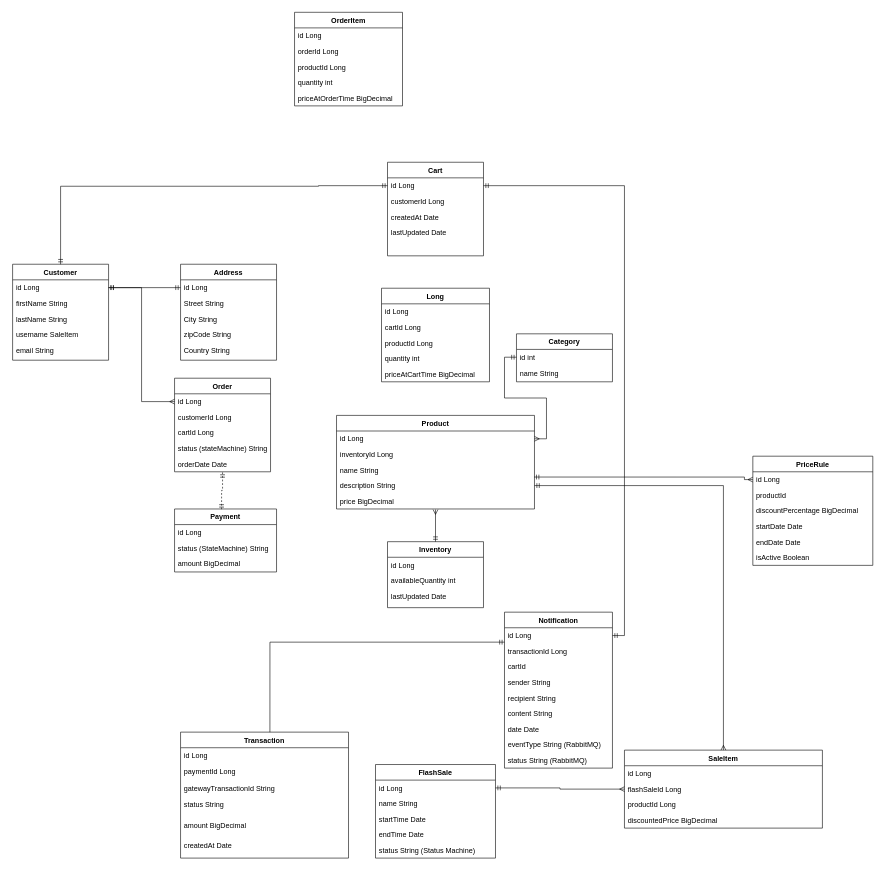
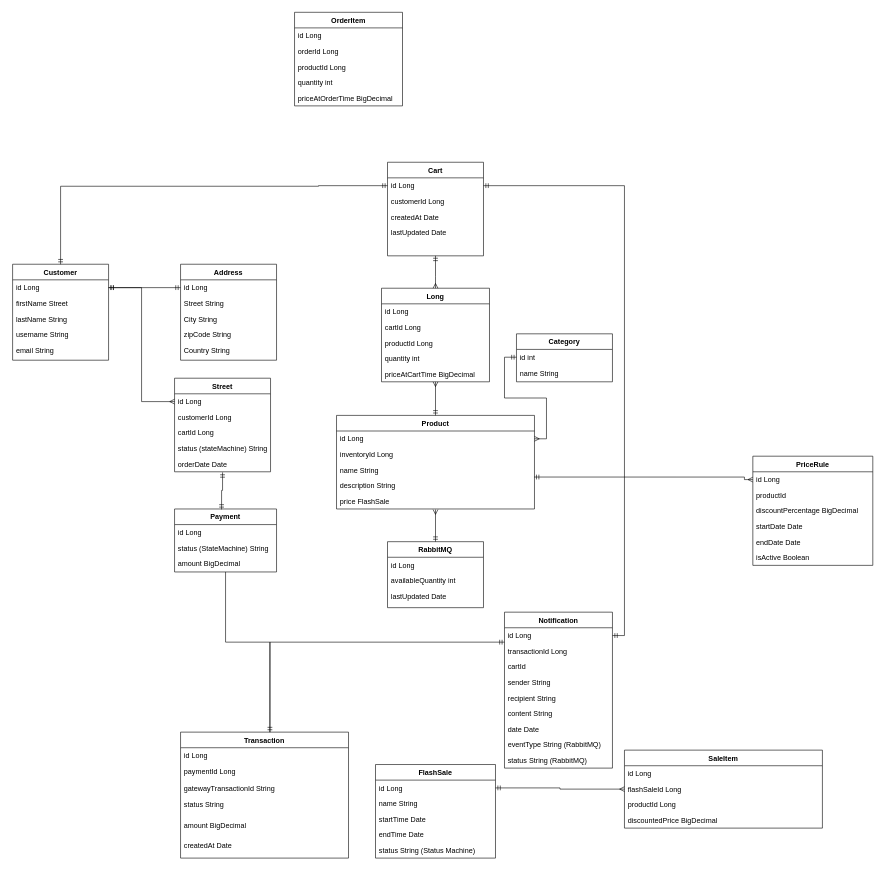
+ <mxCell id="71" style="edgeStyle=orthogonalEdgeStyle;rounded=0;orthogonalLoop=1;jettySize=auto;html=1;exitX=0.5;exitY=0;exitDx=0;exitDy=0;endArrow=ERmandOne;endFill=0;startArrow=ERmany;startFill=0;entryX=0.5;entryY=1;entryDx=0;entryDy=0;" parent="1" source="65" target="58" edge="1"><mxGeometry relative="1" as="geometry"><mxPoint x="724" y="460" as="targetPoint" /><Array as="points"><mxPoint x="725" y="460" /><mxPoint x="725" y="460" /></Array></mxGeometry></mxCell>
- <mxCell id="4" value="firstName String" style="text;align=left;verticalAlign=top;spacingLeft=4;spacingRight=4;overflow=hidden;rotatable=0;points=[[0,0.5],[1,0.5]];portConstraint=eastwest;" parent="2" vertex="1"><mxGeometry y="52" width="160" height="26" as="geometry" /></mxCell>
+ <mxCell id="4" value="firstName Street" style="text;align=left;verticalAlign=top;spacingLeft=4;spacingRight=4;overflow=hidden;rotatable=0;points=[[0,0.5],[1,0.5]];portConstraint=eastwest;" parent="2" vertex="1"><mxGeometry y="52" width="160" height="26" as="geometry" /></mxCell>
- <mxCell id="6" value="username SaleItem" style="text;align=left;verticalAlign=top;spacingLeft=4;spacingRight=4;overflow=hidden;rotatable=0;points=[[0,0.5],[1,0.5]];portConstraint=eastwest;rounded=0;shadow=0;html=0;" parent="2" vertex="1"><mxGeometry y="104" width="160" height="26" as="geometry" /></mxCell>
+ <mxCell id="6" value="username String" style="text;align=left;verticalAlign=top;spacingLeft=4;spacingRight=4;overflow=hidden;rotatable=0;points=[[0,0.5],[1,0.5]];portConstraint=eastwest;rounded=0;shadow=0;html=0;" parent="2" vertex="1"><mxGeometry y="104" width="160" height="26" as="geometry" /></mxCell>
- <mxCell id="25" value="Order" style="swimlane;fontStyle=1;align=center;verticalAlign=top;childLayout=stackLayout;horizontal=1;startSize=26;horizontalStack=0;resizeParent=1;resizeLast=0;collapsible=1;marginBottom=0;rounded=0;shadow=0;strokeWidth=1;" parent="1" vertex="1"><mxGeometry x="290" y="630" width="160" height="156" as="geometry"><mxRectangle x="230" y="140" width="160" height="26" as="alternateBounds" /></mxGeometry></mxCell>
+ <mxCell id="25" value="Street" style="swimlane;fontStyle=1;align=center;verticalAlign=top;childLayout=stackLayout;horizontal=1;startSize=26;horizontalStack=0;resizeParent=1;resizeLast=0;collapsible=1;marginBottom=0;rounded=0;shadow=0;strokeWidth=1;" parent="1" vertex="1"><mxGeometry x="290" y="630" width="160" height="156" as="geometry"><mxRectangle x="230" y="140" width="160" height="26" as="alternateBounds" /></mxGeometry></mxCell>
+ <mxCell id="64" style="edgeStyle=orthogonalEdgeStyle;rounded=0;orthogonalLoop=1;jettySize=auto;html=1;entryX=0.5;entryY=0;entryDx=0;entryDy=0;endArrow=ERmandOne;endFill=0;startArrow=ERmany;startFill=0;" parent="1" source="65" target="15" edge="1"><mxGeometry relative="1" as="geometry" /></mxCell>
- <mxCell id="57" style="edgeStyle=orthogonalEdgeStyle;rounded=0;orthogonalLoop=1;jettySize=auto;html=1;entryX=0.461;entryY=0.008;entryDx=0;entryDy=0;entryPerimeter=0;endArrow=ERmandOne;endFill=0;startArrow=ERmandOne;startFill=0;exitX=0.5;exitY=1.038;exitDx=0;exitDy=0;exitPerimeter=0;dashed=1;" parent="1" source="30" target="42" edge="1"><mxGeometry relative="1" as="geometry"><mxPoint x="98" y="830" as="sourcePoint" /></mxGeometry></mxCell>
+ <mxCell id="57" style="edgeStyle=orthogonalEdgeStyle;rounded=0;orthogonalLoop=1;jettySize=auto;html=1;entryX=0.461;entryY=0.008;entryDx=0;entryDy=0;entryPerimeter=0;endArrow=ERmandOne;endFill=0;startArrow=ERmandOne;startFill=0;exitX=0.5;exitY=1.038;exitDx=0;exitDy=0;exitPerimeter=0;" parent="1" source="30" target="42" edge="1"><mxGeometry relative="1" as="geometry"><mxPoint x="98" y="830" as="sourcePoint" /></mxGeometry></mxCell>
- <mxCell id="20" value="price BigDecimal" style="text;align=left;verticalAlign=top;spacingLeft=4;spacingRight=4;overflow=hidden;rotatable=0;points=[[0,0.5],[1,0.5]];portConstraint=eastwest;rounded=0;shadow=0;html=0;" parent="15" vertex="1"><mxGeometry y="130" width="330" height="26" as="geometry" /></mxCell>
+ <mxCell id="20" value="price FlashSale" style="text;align=left;verticalAlign=top;spacingLeft=4;spacingRight=4;overflow=hidden;rotatable=0;points=[[0,0.5],[1,0.5]];portConstraint=eastwest;rounded=0;shadow=0;html=0;" parent="15" vertex="1"><mxGeometry y="130" width="330" height="26" as="geometry" /></mxCell>
- <mxCell id="101" style="edgeStyle=orthogonalEdgeStyle;rounded=0;orthogonalLoop=1;jettySize=auto;html=1;exitX=1;exitY=0.5;exitDx=0;exitDy=0;entryX=0.5;entryY=0;entryDx=0;entryDy=0;endArrow=ERmany;endFill=0;startArrow=ERmandOne;startFill=0;" parent="1" source="19" target="95" edge="1"><mxGeometry relative="1" as="geometry"><Array as="points"><mxPoint x="1205" y="809" /></Array></mxGeometry></mxCell>
- <mxCell id="46" value="Inventory" style="swimlane;fontStyle=1;align=center;verticalAlign=top;childLayout=stackLayout;horizontal=1;startSize=26;horizontalStack=0;resizeParent=1;resizeLast=0;collapsible=1;marginBottom=0;rounded=0;shadow=0;strokeWidth=1;" parent="1" vertex="1"><mxGeometry x="645" y="902.5" width="160" height="110" as="geometry"><mxRectangle x="230" y="140" width="160" height="26" as="alternateBounds" /></mxGeometry></mxCell>
+ <mxCell id="46" value="RabbitMQ" style="swimlane;fontStyle=1;align=center;verticalAlign=top;childLayout=stackLayout;horizontal=1;startSize=26;horizontalStack=0;resizeParent=1;resizeLast=0;collapsible=1;marginBottom=0;rounded=0;shadow=0;strokeWidth=1;" parent="1" vertex="1"><mxGeometry x="645" y="902.5" width="160" height="110" as="geometry"><mxRectangle x="230" y="140" width="160" height="26" as="alternateBounds" /></mxGeometry></mxCell>
+ <mxCell id="81" style="edgeStyle=orthogonalEdgeStyle;rounded=0;orthogonalLoop=1;jettySize=auto;html=1;entryX=0.532;entryY=0;entryDx=0;entryDy=0;entryPerimeter=0;exitX=0.5;exitY=1;exitDx=0;exitDy=0;endArrow=ERmandOne;endFill=0;" parent="1" source="42" target="74" edge="1"><mxGeometry relative="1" as="geometry"><Array as="points"><mxPoint x="375" y="1070" /><mxPoint x="449" y="1070" /></Array></mxGeometry></mxCell>
